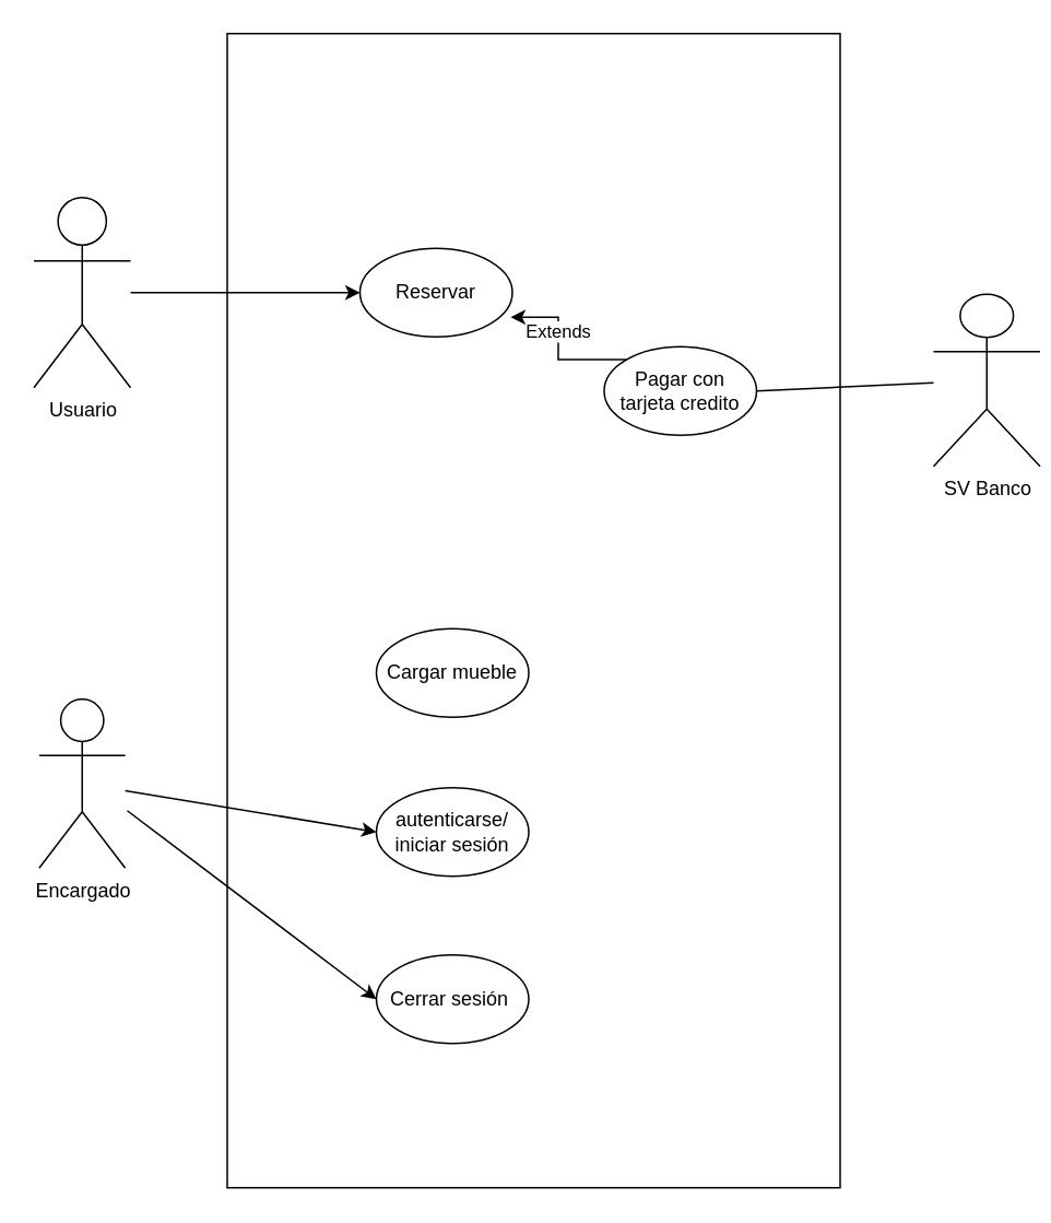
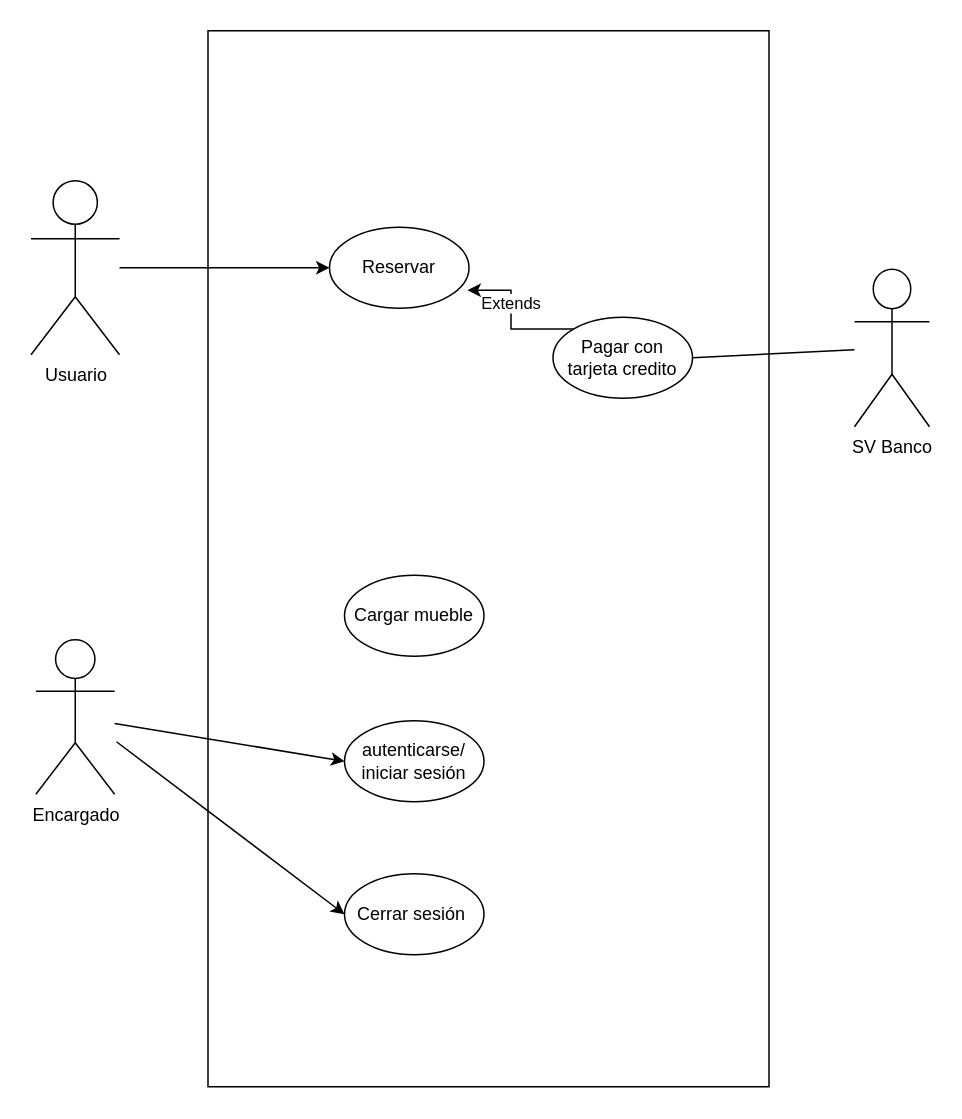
- <mxCell id="7" value="SV Banco" style="shape=umlActor;verticalLabelPosition=bottom;verticalAlign=top;html=1;outlineConnect=0;" vertex="1" parent="1"><mxGeometry x="569" y="179" width="65" height="105" as="geometry" /></mxCell>
+ <mxCell id="7" value="SV Banco" style="shape=umlActor;verticalLabelPosition=bottom;verticalAlign=top;html=1;outlineConnect=0;" vertex="1" parent="1"><mxGeometry x="569" y="179" width="50" height="105" as="geometry" /></mxCell>
